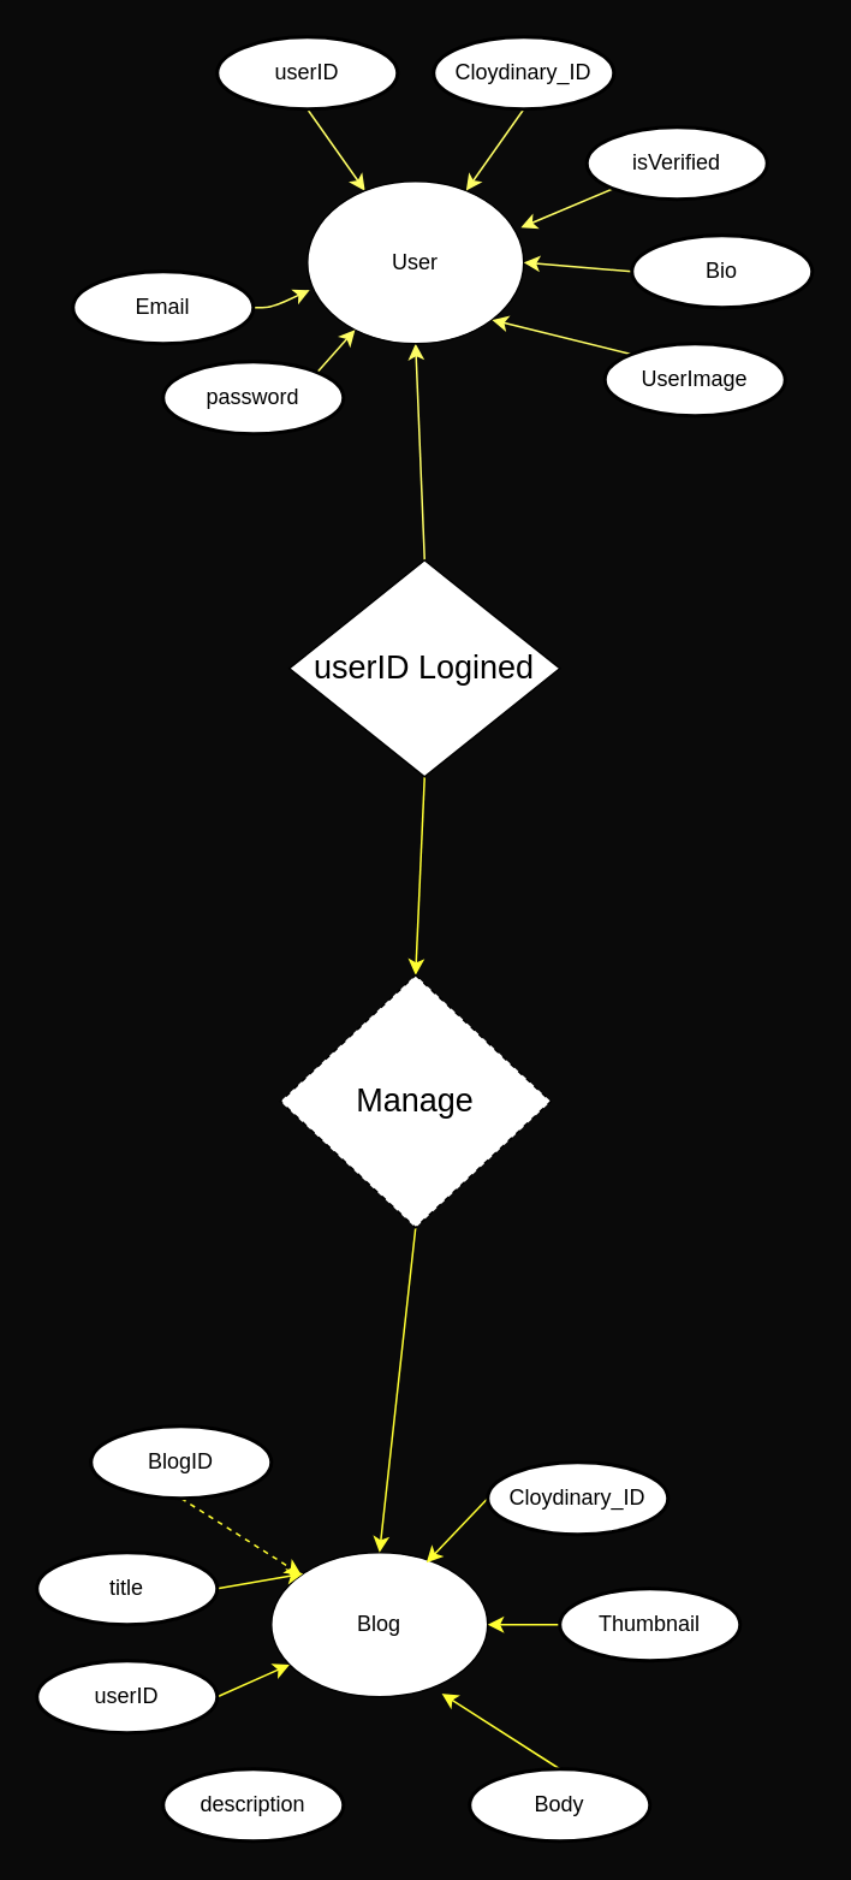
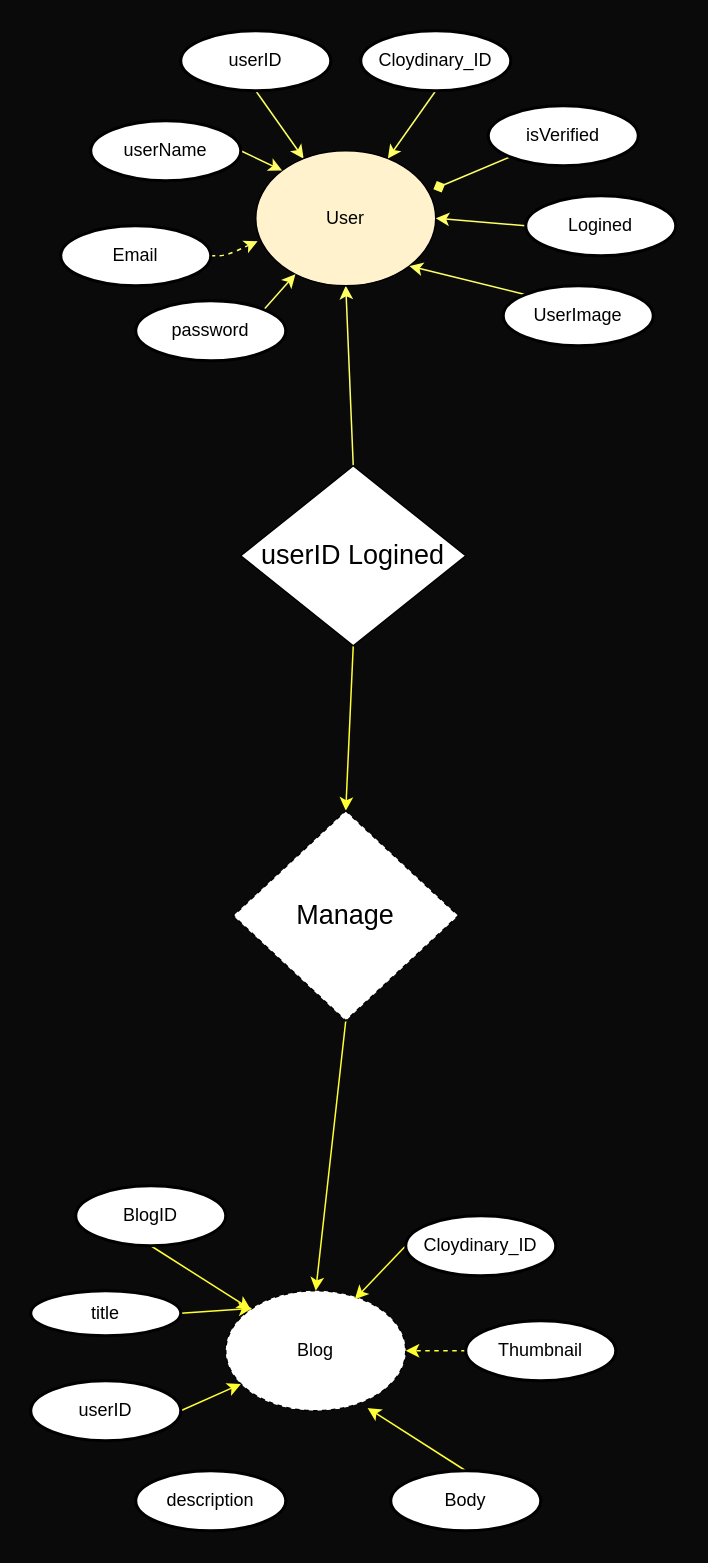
+ <mxCell id="25" value="userName" style="strokeWidth=2;html=1;shape=mxgraph.flowchart.start_1;whiteSpace=wrap;" parent="1" vertex="1"><mxGeometry x="60" y="80" width="100" height="40" as="geometry" /></mxCell>
+ <mxCell id="24" style="edgeStyle=none;html=1;exitX=1;exitY=0.5;exitDx=0;exitDy=0;exitPerimeter=0;entryX=0;entryY=0;entryDx=0;entryDy=0;fontSize=18;strokeColor=#FFFF66;" parent="1" source="25" target="23" edge="1"><mxGeometry relative="1" as="geometry" /></mxCell>
- <mxCell id="35" style="edgeStyle=none;html=1;exitX=0.145;exitY=0.855;exitDx=0;exitDy=0;exitPerimeter=0;entryX=0.987;entryY=0.285;entryDx=0;entryDy=0;entryPerimeter=0;fontSize=18;strokeColor=#FFFF66;" parent="1" source="36" target="23" edge="1"><mxGeometry relative="1" as="geometry" /></mxCell>
+ <mxCell id="35" style="edgeStyle=none;html=1;exitX=0.145;exitY=0.855;exitDx=0;exitDy=0;exitPerimeter=0;entryX=0.987;entryY=0.285;entryDx=0;entryDy=0;entryPerimeter=0;fontSize=18;strokeColor=#FFFF66;endArrow=diamond;" parent="1" source="36" target="23" edge="1"><mxGeometry relative="1" as="geometry" /></mxCell>
- <mxCell id="23" value="User" style="ellipse;whiteSpace=wrap;html=1;" parent="1" vertex="1"><mxGeometry x="170" y="100" width="120" height="90" as="geometry" /></mxCell>
+ <mxCell id="23" value="User" style="ellipse;whiteSpace=wrap;html=1;fillColor=#fff2cc;" parent="1" vertex="1"><mxGeometry x="170" y="100" width="120" height="90" as="geometry" /></mxCell>
- <mxCell id="34" value="Bio" style="strokeWidth=2;html=1;shape=mxgraph.flowchart.start_1;whiteSpace=wrap;" parent="1" vertex="1"><mxGeometry x="350" y="130" width="100" height="40" as="geometry" /></mxCell>
+ <mxCell id="34" value="Logined" style="strokeWidth=2;html=1;shape=mxgraph.flowchart.start_1;whiteSpace=wrap;" parent="1" vertex="1"><mxGeometry x="350" y="130" width="100" height="40" as="geometry" /></mxCell>
- <mxCell id="26" style="edgeStyle=none;html=1;exitX=1;exitY=0.5;exitDx=0;exitDy=0;exitPerimeter=0;entryX=0.011;entryY=0.67;entryDx=0;entryDy=0;entryPerimeter=0;fontSize=18;strokeColor=#FFFF66;" parent="1" source="27" target="23" edge="1"><mxGeometry relative="1" as="geometry"><Array as="points"><mxPoint x="150" y="170" /></Array></mxGeometry></mxCell>
+ <mxCell id="26" style="edgeStyle=none;html=1;exitX=1;exitY=0.5;exitDx=0;exitDy=0;exitPerimeter=0;entryX=0.011;entryY=0.67;entryDx=0;entryDy=0;entryPerimeter=0;fontSize=18;strokeColor=#FFFF66;dashed=1;" parent="1" source="27" target="23" edge="1"><mxGeometry relative="1" as="geometry"><Array as="points"><mxPoint x="150" y="170" /></Array></mxGeometry></mxCell>
- <mxCell id="5" style="edgeStyle=none;html=1;exitX=0.5;exitY=1;exitDx=0;exitDy=0;exitPerimeter=0;fontSize=18;strokeColor=#FFFF33;dashed=1;" parent="1" source="6" target="7" edge="1"><mxGeometry relative="1" as="geometry" /></mxCell>
+ <mxCell id="5" style="edgeStyle=none;html=1;exitX=0.5;exitY=1;exitDx=0;exitDy=0;exitPerimeter=0;fontSize=18;strokeColor=#FFFF33;" parent="1" source="6" target="7" edge="1"><mxGeometry relative="1" as="geometry" /></mxCell>
- <mxCell id="9" value="title" style="strokeWidth=2;html=1;shape=mxgraph.flowchart.start_1;whiteSpace=wrap;" parent="1" vertex="1"><mxGeometry x="20" y="860" width="100" height="40" as="geometry" /></mxCell>
+ <mxCell id="9" value="title" style="strokeWidth=2;html=1;shape=mxgraph.flowchart.start_1;whiteSpace=wrap;" parent="1" vertex="1"><mxGeometry x="20" y="860" width="100" height="30" as="geometry" /></mxCell>
- <mxCell id="7" value="Blog" style="ellipse;whiteSpace=wrap;html=1;" parent="1" vertex="1"><mxGeometry x="150" y="860" width="120" height="80" as="geometry" /></mxCell>
+ <mxCell id="7" value="Blog" style="ellipse;whiteSpace=wrap;html=1;dashed=1;" parent="1" vertex="1"><mxGeometry x="150" y="860" width="120" height="80" as="geometry" /></mxCell>
- <mxCell id="13" style="edgeStyle=none;html=1;exitX=0;exitY=0.5;exitDx=0;exitDy=0;exitPerimeter=0;entryX=1;entryY=0.5;entryDx=0;entryDy=0;fontSize=18;strokeColor=#FFFF33;" parent="1" source="14" target="7" edge="1"><mxGeometry relative="1" as="geometry" /></mxCell>
+ <mxCell id="13" style="edgeStyle=none;html=1;exitX=0;exitY=0.5;exitDx=0;exitDy=0;exitPerimeter=0;entryX=1;entryY=0.5;entryDx=0;entryDy=0;fontSize=18;strokeColor=#FFFF33;dashed=1;" parent="1" source="14" target="7" edge="1"><mxGeometry relative="1" as="geometry" /></mxCell>
